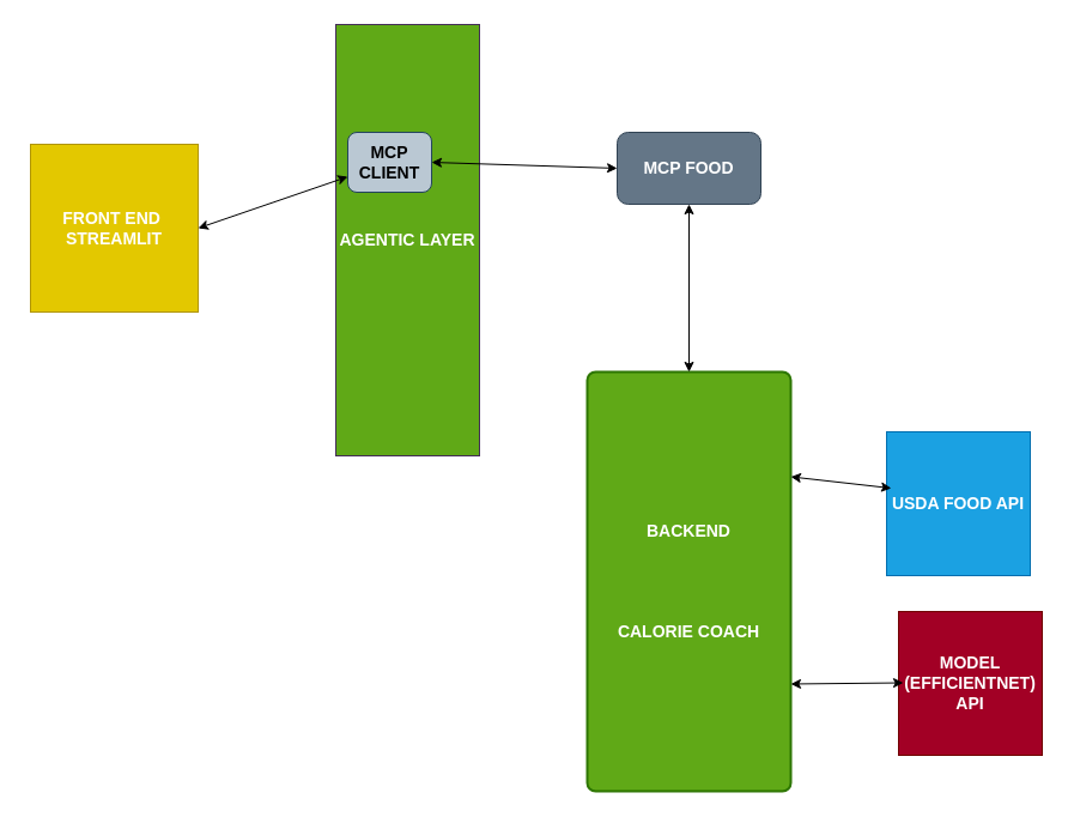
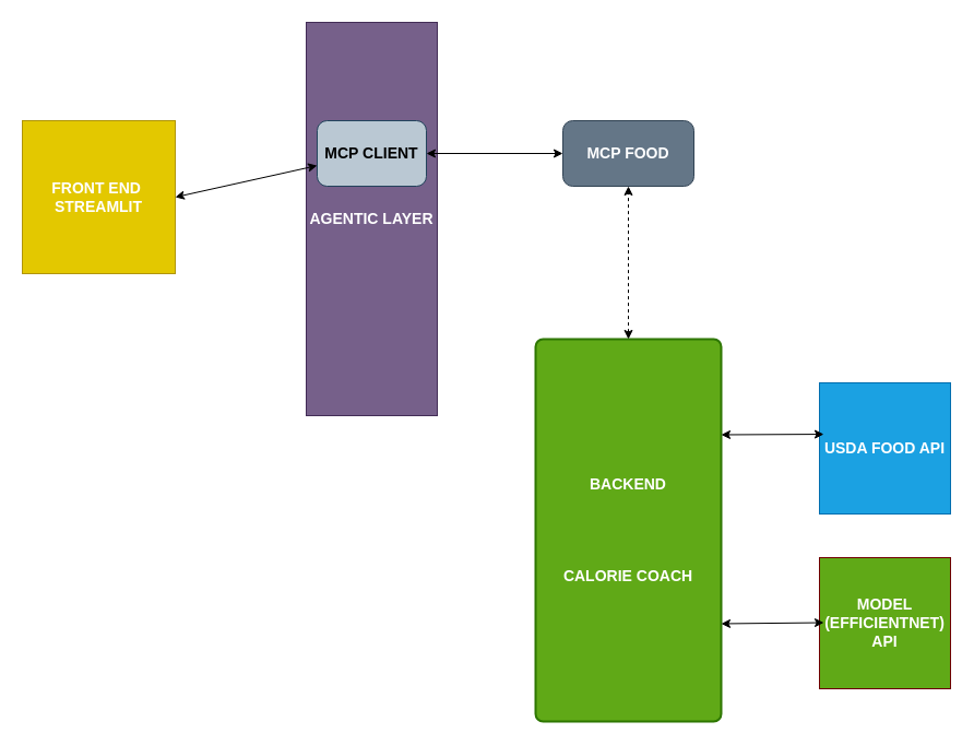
- <mxCell id="10" value="&lt;b&gt;&lt;font style=&quot;font-size: 14px;&quot;&gt;MCP CLIENT&lt;/font&gt;&lt;/b&gt;" style="rounded=1;whiteSpace=wrap;html=1;fillColor=#bac8d3;strokeColor=#23445d;" parent="1" vertex="1"><mxGeometry x="290" y="110" width="70" height="50" as="geometry" /></mxCell>
+ <mxCell id="10" value="&lt;b&gt;&lt;font style=&quot;font-size: 14px;&quot;&gt;MCP CLIENT&lt;/font&gt;&lt;/b&gt;" style="rounded=1;whiteSpace=wrap;html=1;fillColor=#bac8d3;strokeColor=#23445d;" parent="1" vertex="1"><mxGeometry x="290" y="110" width="100" height="60" as="geometry" /></mxCell>
- <mxCell id="4" value="&lt;b style=&quot;font-size: 14px;&quot;&gt;&lt;font color=&quot;#ffffff&quot;&gt;FRONT END&amp;nbsp;&lt;br&gt;STREAMLIT&lt;/font&gt;&lt;/b&gt;" style="whiteSpace=wrap;html=1;aspect=fixed;fillColor=#e3c800;fontColor=#000000;strokeColor=#B09500;" parent="1" vertex="1"><mxGeometry x="25" y="120" width="140" height="140" as="geometry" /></mxCell>
+ <mxCell id="4" value="&lt;b style=&quot;font-size: 14px;&quot;&gt;&lt;font color=&quot;#ffffff&quot;&gt;FRONT END&amp;nbsp;&lt;br&gt;STREAMLIT&lt;/font&gt;&lt;/b&gt;" style="whiteSpace=wrap;html=1;aspect=fixed;fillColor=#e3c800;fontColor=#000000;strokeColor=#B09500;" parent="1" vertex="1"><mxGeometry x="20" y="110" width="140" height="140" as="geometry" /></mxCell>
- <mxCell id="2" value="&lt;font style=&quot;font-size: 14px;&quot;&gt;&lt;b&gt;AGENTIC LAYER&lt;/b&gt;&lt;/font&gt;" style="whiteSpace=wrap;html=1;fillColor=#60a917;fontColor=#ffffff;strokeColor=#432D57;fillStyle=solid;" parent="1" vertex="1"><mxGeometry x="280" y="20" width="120" height="360" as="geometry" /></mxCell>
+ <mxCell id="2" value="&lt;font style=&quot;font-size: 14px;&quot;&gt;&lt;b&gt;AGENTIC LAYER&lt;/b&gt;&lt;/font&gt;" style="whiteSpace=wrap;html=1;fillColor=#76608a;fontColor=#ffffff;strokeColor=#432D57;fillStyle=solid;" parent="1" vertex="1"><mxGeometry x="280" y="20" width="120" height="360" as="geometry" /></mxCell>
- <mxCell id="9" value="" style="endArrow=classic;startArrow=classic;html=1;rounded=0;entryX=0.5;entryY=1;entryDx=0;entryDy=0;exitX=0.5;exitY=0;exitDx=0;exitDy=0;" parent="1" source="3" target="8" edge="1"><mxGeometry width="50" height="50" relative="1" as="geometry"><mxPoint x="460" y="300" as="sourcePoint" /><mxPoint x="510" y="250" as="targetPoint" /></mxGeometry></mxCell>
+ <mxCell id="9" value="" style="endArrow=classic;startArrow=classic;html=1;rounded=0;entryX=0.5;entryY=1;entryDx=0;entryDy=0;exitX=0.5;exitY=0;exitDx=0;exitDy=0;dashed=1;" parent="1" source="3" target="8" edge="1"><mxGeometry width="50" height="50" relative="1" as="geometry"><mxPoint x="460" y="300" as="sourcePoint" /><mxPoint x="510" y="250" as="targetPoint" /></mxGeometry></mxCell>
- <mxCell id="5" value="&lt;font style=&quot;font-size: 14px;&quot;&gt;&lt;b&gt;USDA FOOD API&lt;/b&gt;&lt;/font&gt;" style="whiteSpace=wrap;html=1;aspect=fixed;fillColor=#1ba1e2;fontColor=#ffffff;strokeColor=#006EAF;" parent="1" vertex="1"><mxGeometry x="740" y="360" width="120" height="120" as="geometry" /></mxCell>
+ <mxCell id="5" value="&lt;font style=&quot;font-size: 14px;&quot;&gt;&lt;b&gt;USDA FOOD API&lt;/b&gt;&lt;/font&gt;" style="whiteSpace=wrap;html=1;aspect=fixed;fillColor=#1ba1e2;fontColor=#ffffff;strokeColor=#006EAF;" parent="1" vertex="1"><mxGeometry x="750" y="350" width="120" height="120" as="geometry" /></mxCell>
- <mxCell id="6" value="&lt;font style=&quot;font-size: 14px;&quot;&gt;&lt;b&gt;MODEL (EFFICIENTNET) API&lt;/b&gt;&lt;/font&gt;" style="whiteSpace=wrap;html=1;aspect=fixed;fillColor=#a20025;fontColor=#ffffff;strokeColor=#6F0000;" parent="1" vertex="1"><mxGeometry x="750" y="510" width="120" height="120" as="geometry" /></mxCell>
+ <mxCell id="6" value="&lt;font style=&quot;font-size: 14px;&quot;&gt;&lt;b&gt;MODEL (EFFICIENTNET) API&lt;/b&gt;&lt;/font&gt;" style="whiteSpace=wrap;html=1;aspect=fixed;fillColor=#60a917;fontColor=#ffffff;strokeColor=#6F0000;" parent="1" vertex="1"><mxGeometry x="750" y="510" width="120" height="120" as="geometry" /></mxCell>
